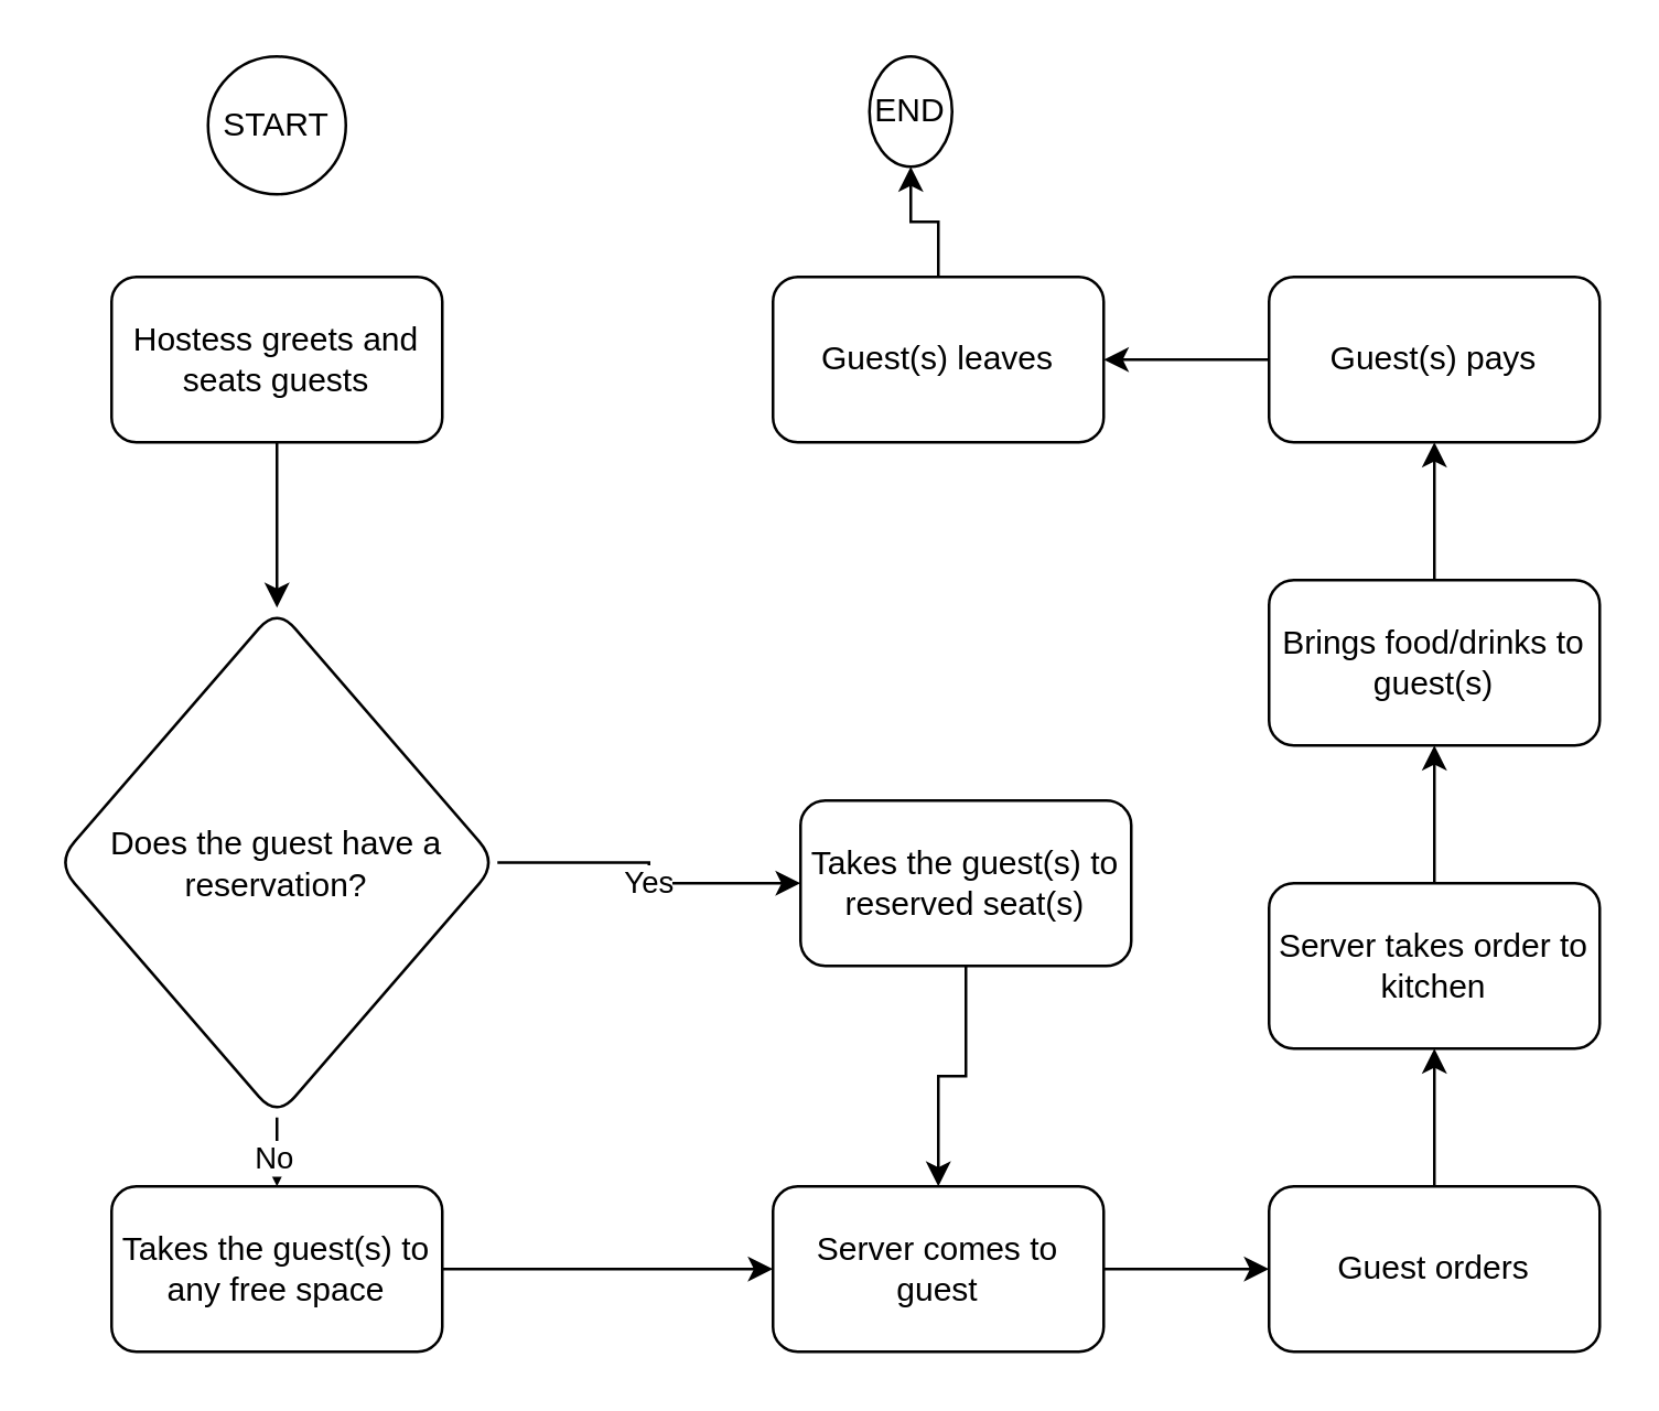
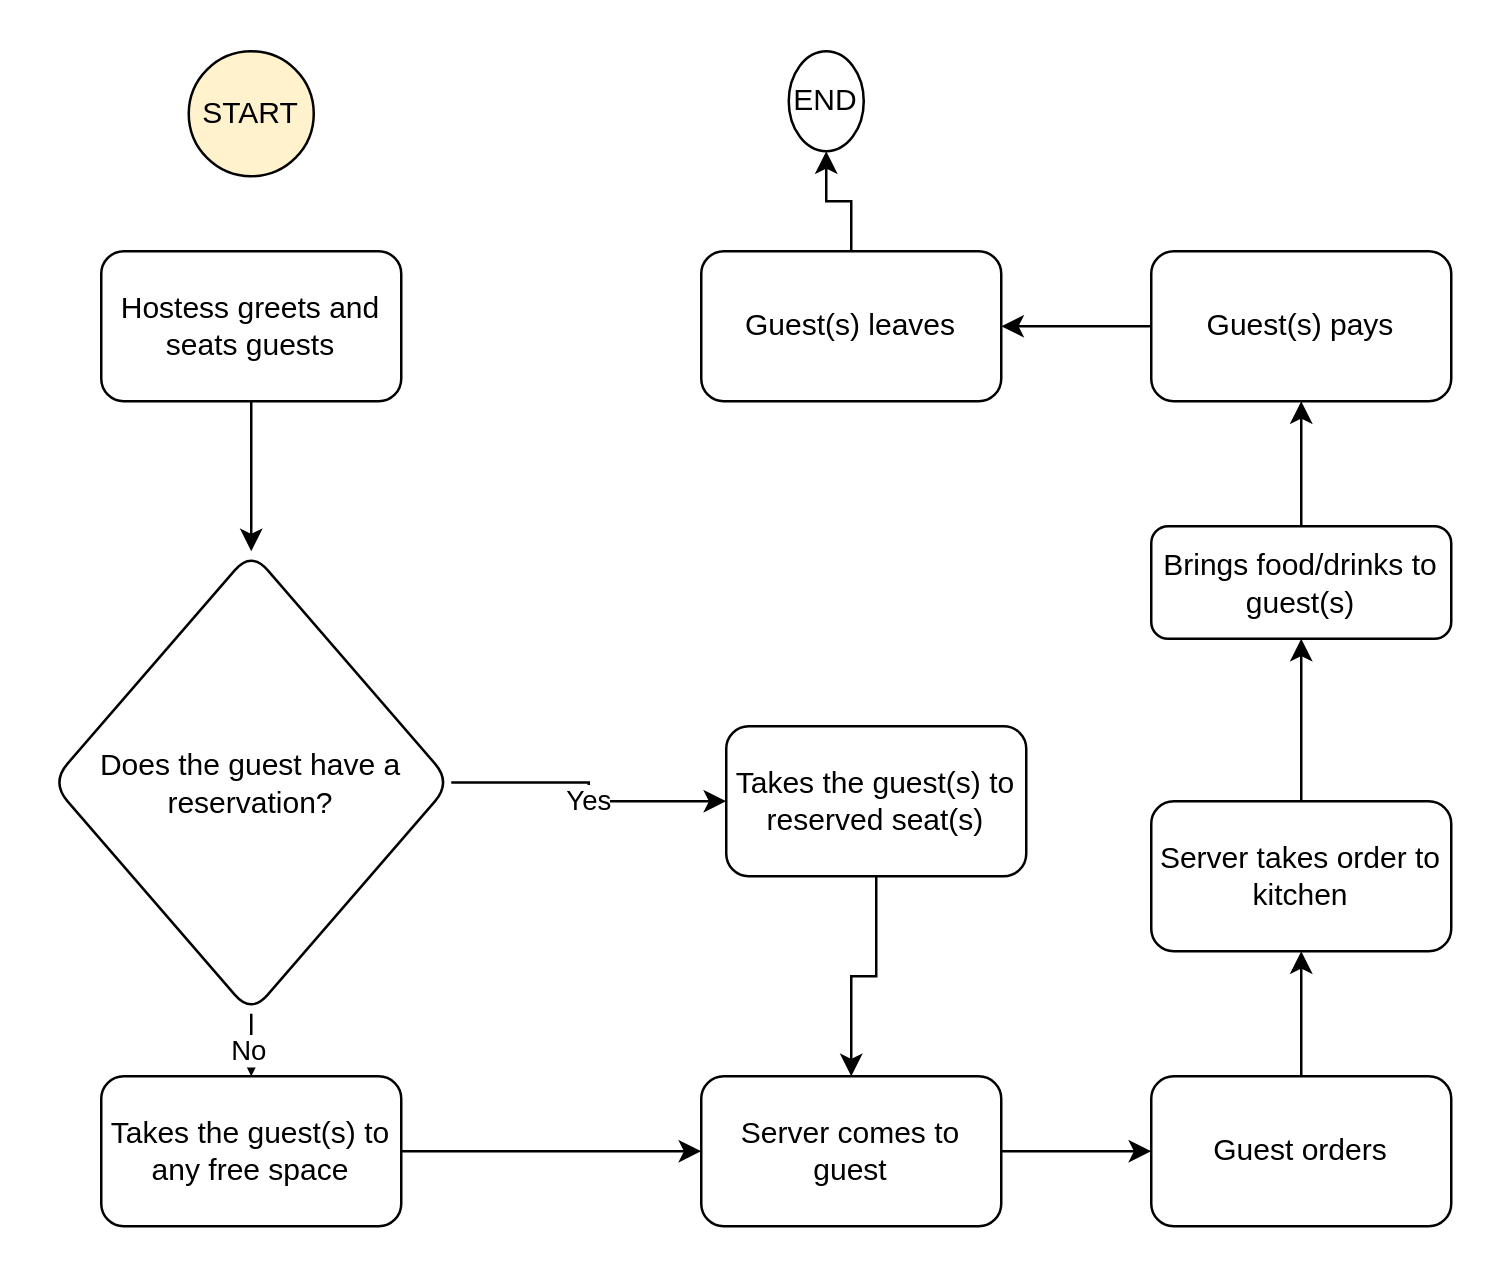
- <mxCell id="23" value="START" style="ellipse;whiteSpace=wrap;html=1;" vertex="1" parent="1"><mxGeometry x="75" y="20" width="50" height="50" as="geometry" /></mxCell>
+ <mxCell id="23" value="START" style="ellipse;whiteSpace=wrap;html=1;fillColor=#fff2cc;" vertex="1" parent="1"><mxGeometry x="75" y="20" width="50" height="50" as="geometry" /></mxCell>
- <mxCell id="18" value="Brings food/drinks to guest(s)" style="whiteSpace=wrap;html=1;rounded=1;" vertex="1" parent="1"><mxGeometry x="460" y="210" width="120" height="60" as="geometry" /></mxCell>
+ <mxCell id="18" value="Brings food/drinks to guest(s)" style="whiteSpace=wrap;html=1;rounded=1;" vertex="1" parent="1"><mxGeometry x="460" y="210" width="120" height="45" as="geometry" /></mxCell>
